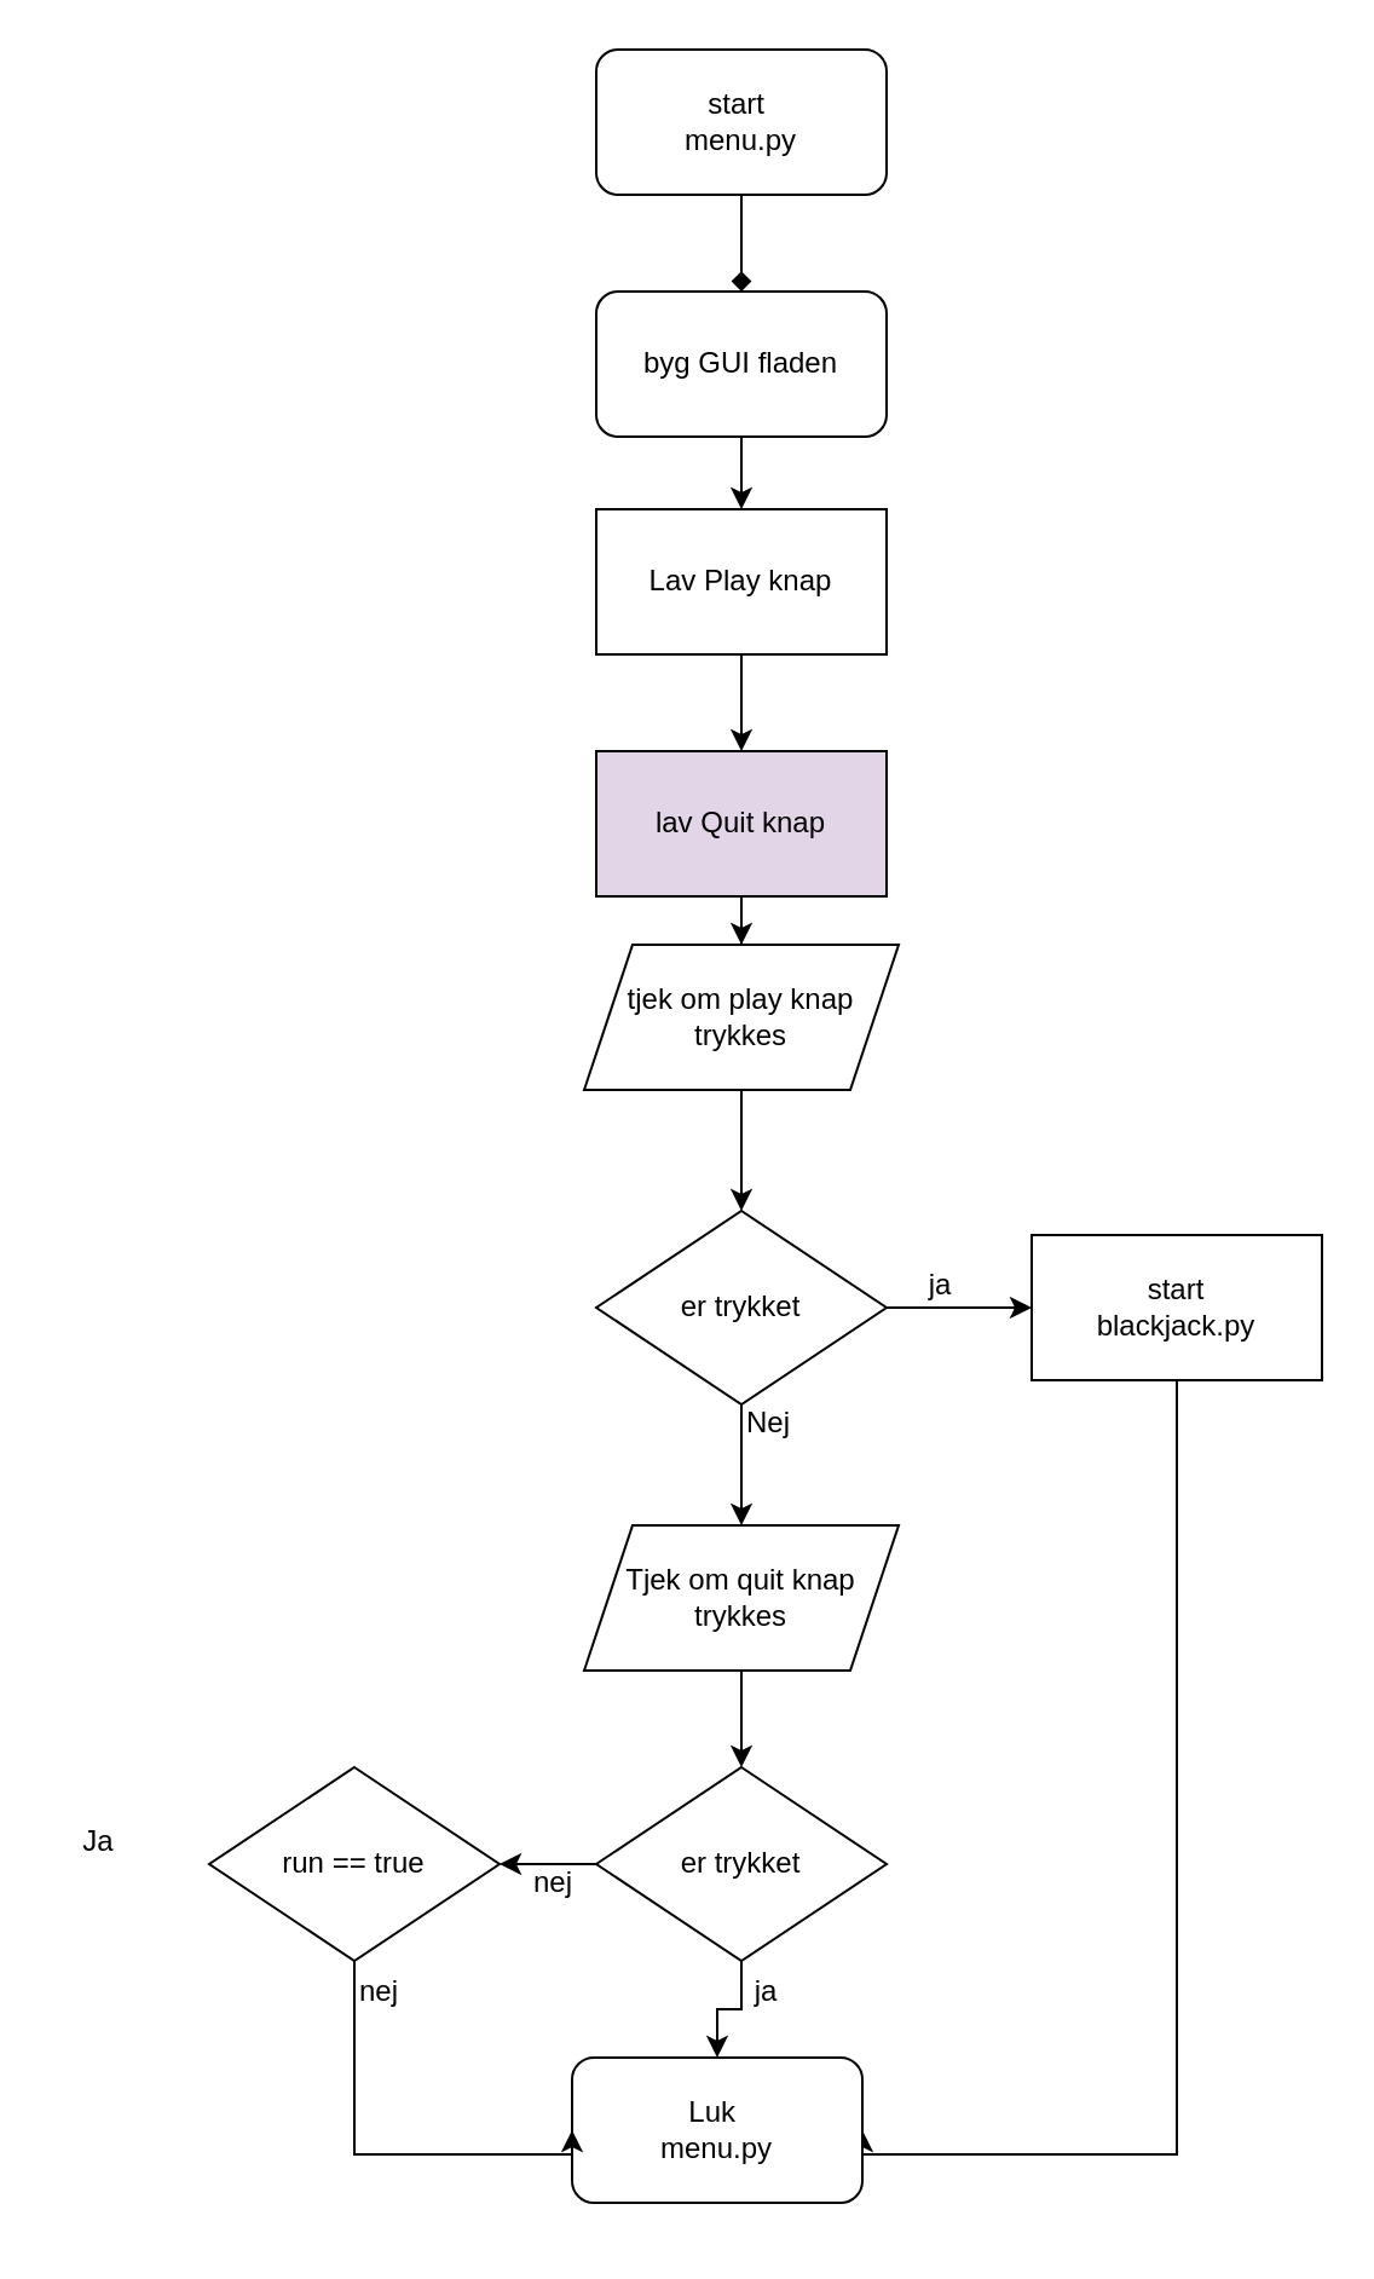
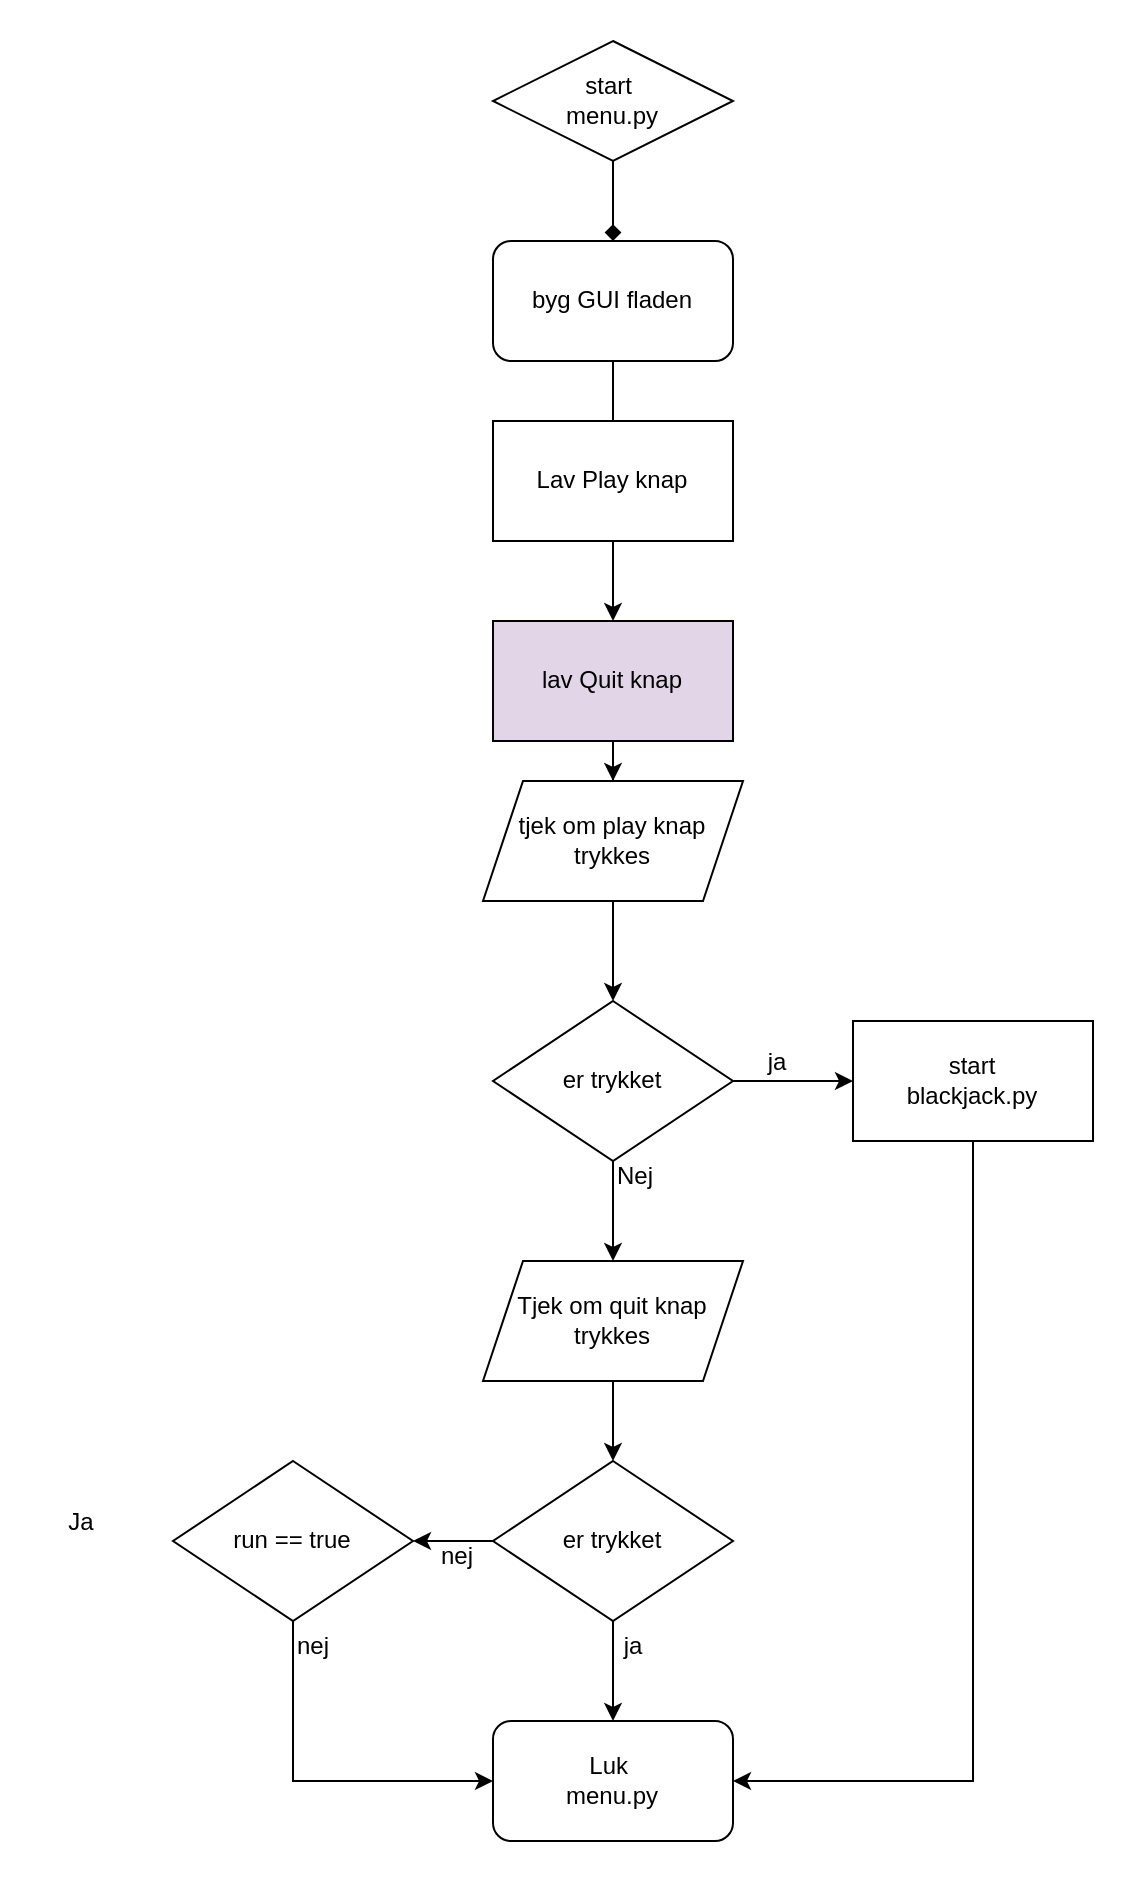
- <mxCell id="29" value="start&amp;nbsp;&lt;div&gt;menu.py&lt;/div&gt;" style="rounded=1;whiteSpace=wrap;html=1;" vertex="1" parent="1"><mxGeometry x="246" y="20" width="120" height="60" as="geometry" /></mxCell>
+ <mxCell id="29" value="start&amp;nbsp;&lt;div&gt;menu.py&lt;/div&gt;" style="rhombus;whiteSpace=wrap;html=1;" vertex="1" parent="1"><mxGeometry x="246" y="20" width="120" height="60" as="geometry" /></mxCell>
- <mxCell id="26" style="edgeStyle=orthogonalEdgeStyle;rounded=0;orthogonalLoop=1;jettySize=auto;html=1;entryX=0.5;entryY=0;entryDx=0;entryDy=0;" edge="1" parent="1" source="27" target="23"><mxGeometry relative="1" as="geometry" /></mxCell>
+ <mxCell id="26" style="edgeStyle=orthogonalEdgeStyle;rounded=0;orthogonalLoop=1;jettySize=auto;html=1;entryX=0.5;entryY=0;entryDx=0;entryDy=0;endArrow=none;" edge="1" parent="1" source="27" target="23"><mxGeometry relative="1" as="geometry" /></mxCell>
- <mxCell id="13" value="Luk&amp;nbsp;&lt;div&gt;menu.py&lt;/div&gt;" style="rounded=1;whiteSpace=wrap;html=1;" vertex="1" parent="1"><mxGeometry x="236" y="850" width="120" height="60" as="geometry" /></mxCell>
+ <mxCell id="13" value="Luk&amp;nbsp;&lt;div&gt;menu.py&lt;/div&gt;" style="rounded=1;whiteSpace=wrap;html=1;" vertex="1" parent="1"><mxGeometry x="246" y="860" width="120" height="60" as="geometry" /></mxCell>
